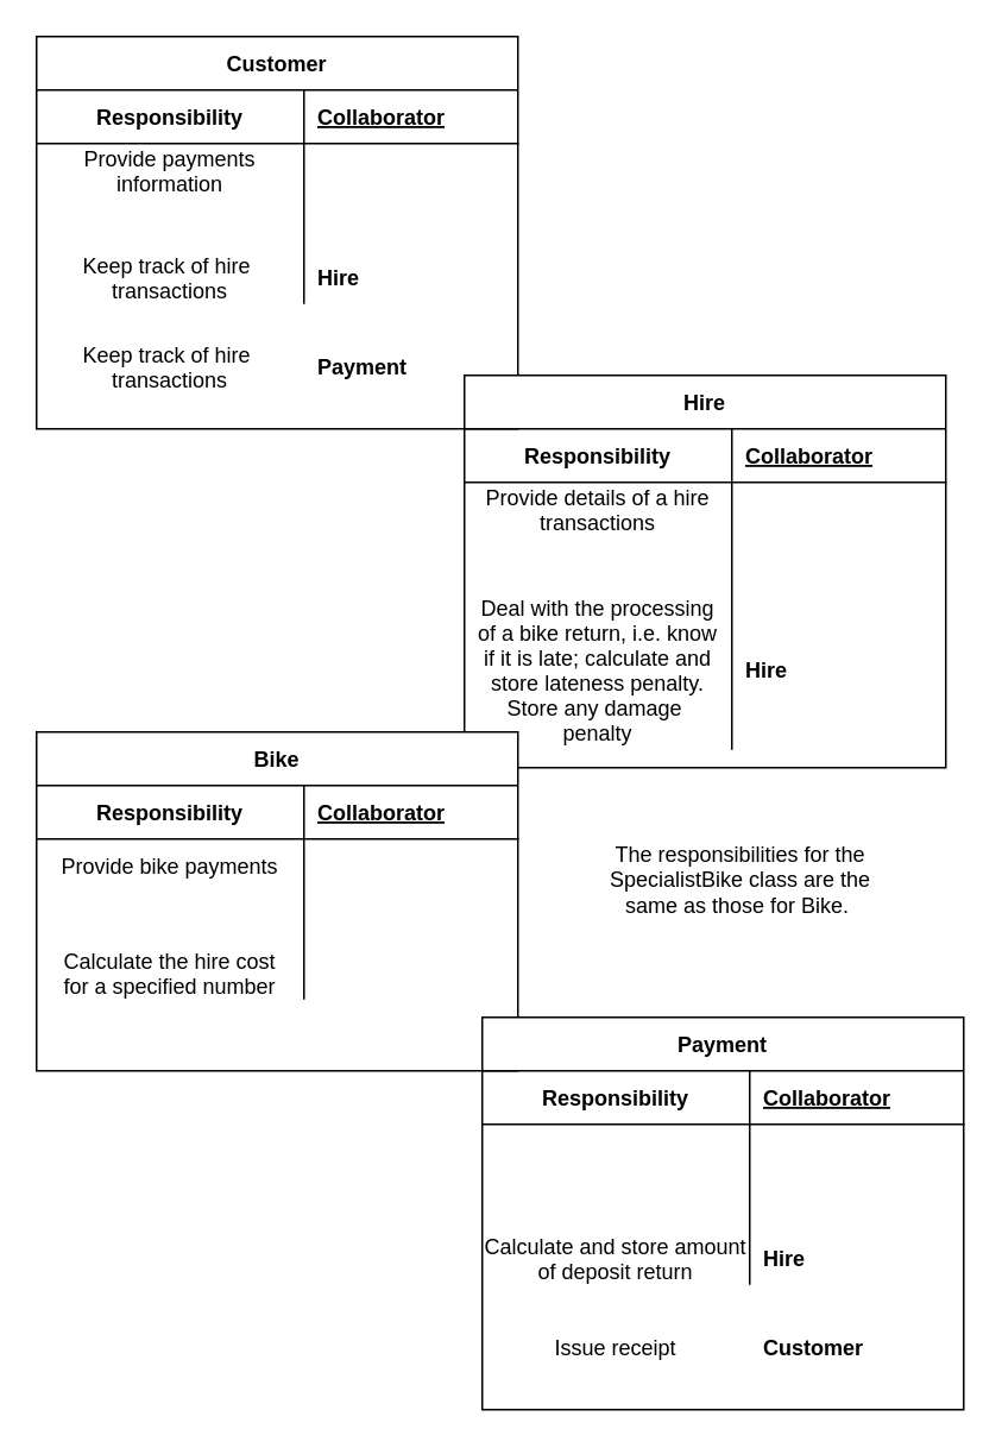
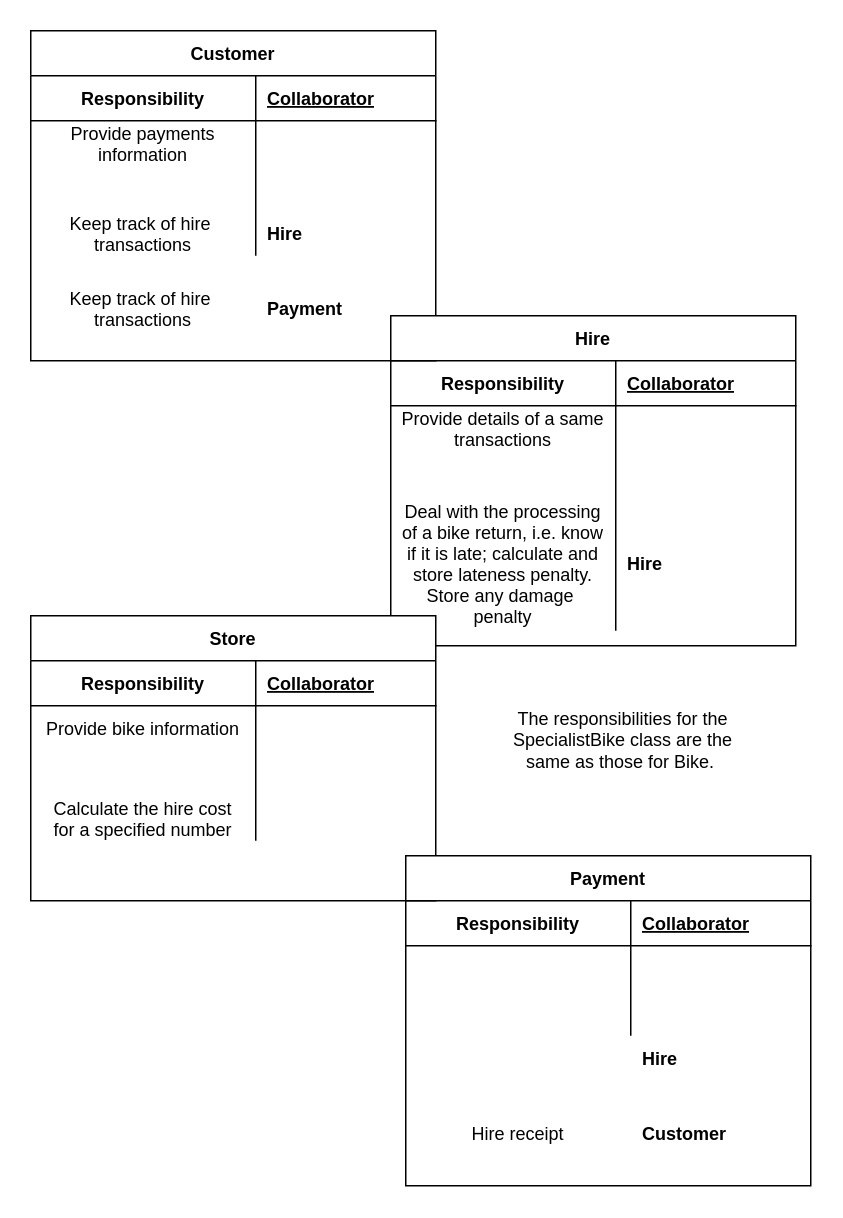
- <mxCell id="22" value="Provide details of a hire&#10;transactions" style="shape=partialRectangle;connectable=0;fillColor=none;top=0;left=0;bottom=0;right=0;editable=1;overflow=hidden;" vertex="1" parent="21"><mxGeometry width="150" height="30" as="geometry" /></mxCell>
+ <mxCell id="22" value="Provide details of a same&#10;transactions" style="shape=partialRectangle;connectable=0;fillColor=none;top=0;left=0;bottom=0;right=0;editable=1;overflow=hidden;" vertex="1" parent="21"><mxGeometry width="150" height="30" as="geometry" /></mxCell>
- <mxCell id="30" value="Bike" style="shape=table;startSize=30;container=1;collapsible=1;childLayout=tableLayout;fixedRows=1;rowLines=0;fontStyle=1;align=center;resizeLast=1;" vertex="1" parent="1"><mxGeometry y="410" width="270" height="190" as="geometry" x="20" /></mxCell>
+ <mxCell id="30" value="Store" style="shape=table;startSize=30;container=1;collapsible=1;childLayout=tableLayout;fixedRows=1;rowLines=0;fontStyle=1;align=center;resizeLast=1;" vertex="1" parent="1"><mxGeometry y="410" width="270" height="190" as="geometry" x="20" /></mxCell>
- <mxCell id="35" value="Provide bike payments" style="shape=partialRectangle;connectable=0;fillColor=none;top=0;left=0;bottom=0;right=0;editable=1;overflow=hidden;" vertex="1" parent="34"><mxGeometry width="150" height="30" as="geometry" /></mxCell>
+ <mxCell id="35" value="Provide bike information" style="shape=partialRectangle;connectable=0;fillColor=none;top=0;left=0;bottom=0;right=0;editable=1;overflow=hidden;" vertex="1" parent="34"><mxGeometry width="150" height="30" as="geometry" /></mxCell>
- <mxCell id="53" value="Calculate and store amount&#10;of deposit return" style="shape=partialRectangle;connectable=0;fillColor=none;top=0;left=0;bottom=0;right=0;editable=1;overflow=hidden;" vertex="1" parent="52"><mxGeometry width="150" height="30" as="geometry" /></mxCell>
- <mxCell id="55" value="Issue receipt" style="shape=partialRectangle;connectable=0;fillColor=none;top=0;left=0;bottom=0;right=0;editable=1;overflow=hidden;" vertex="1" parent="1"><mxGeometry x="270" y="740" width="150" height="30" as="geometry" /></mxCell>
+ <mxCell id="55" value="Hire receipt" style="shape=partialRectangle;connectable=0;fillColor=none;top=0;left=0;bottom=0;right=0;editable=1;overflow=hidden;" vertex="1" parent="1"><mxGeometry x="270" y="740" width="150" height="30" as="geometry" /></mxCell>
